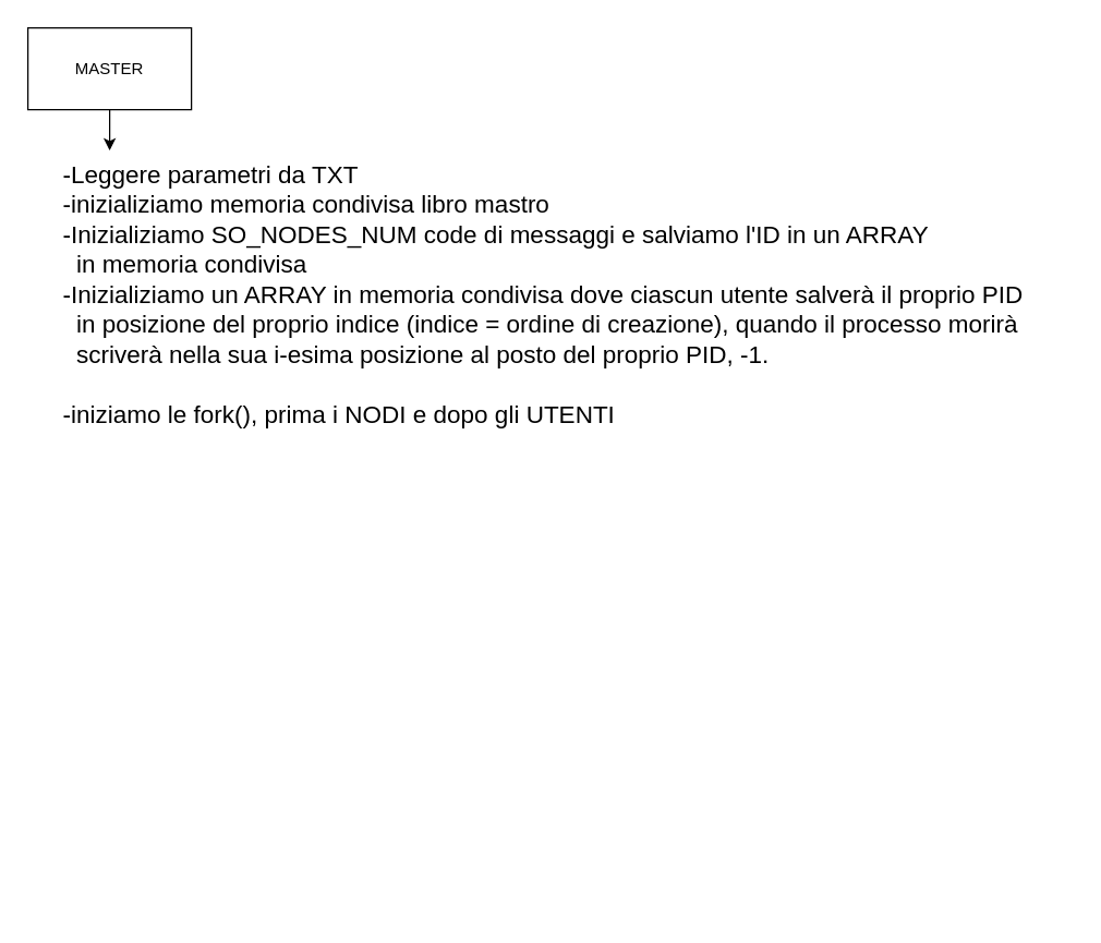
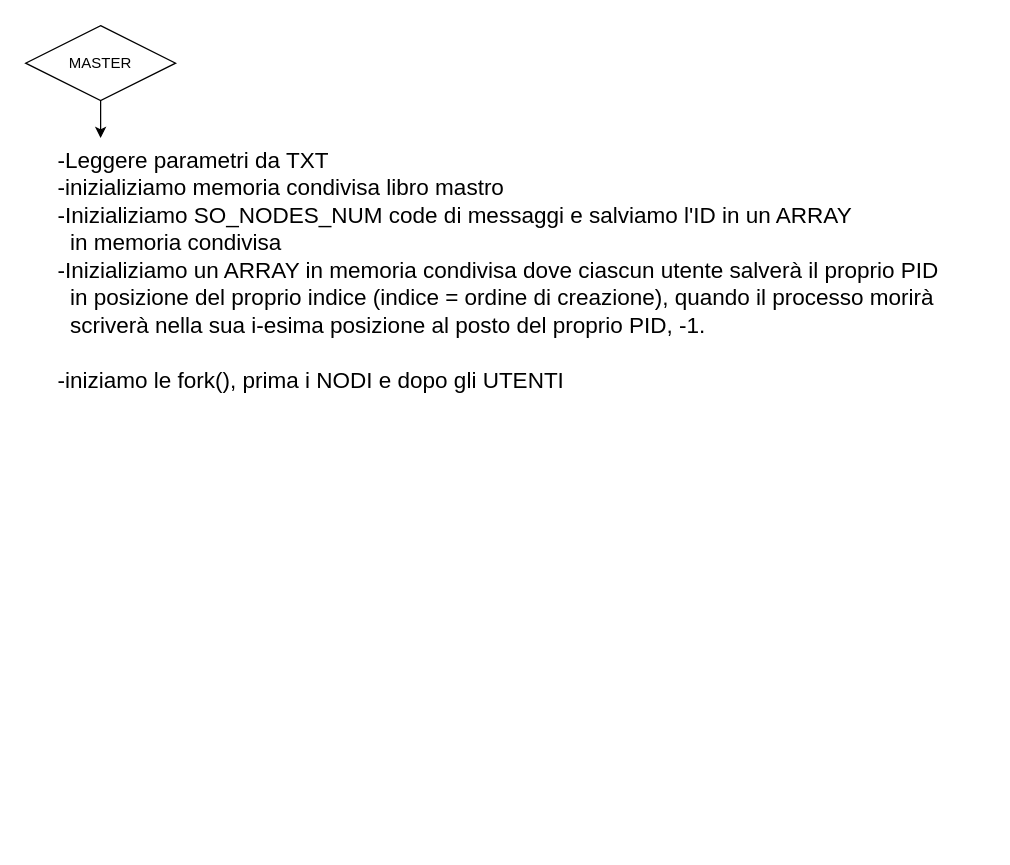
- <mxCell id="2" value="&lt;div&gt;MASTER&lt;/div&gt;" style="rounded=0;whiteSpace=wrap;html=1;" vertex="1" parent="1"><mxGeometry x="20" y="20" width="120" height="60" as="geometry" /></mxCell>
+ <mxCell id="2" value="&lt;div&gt;MASTER&lt;/div&gt;" style="rhombus;whiteSpace=wrap;html=1;" vertex="1" parent="1"><mxGeometry x="20" y="20" width="120" height="60" as="geometry" /></mxCell>
